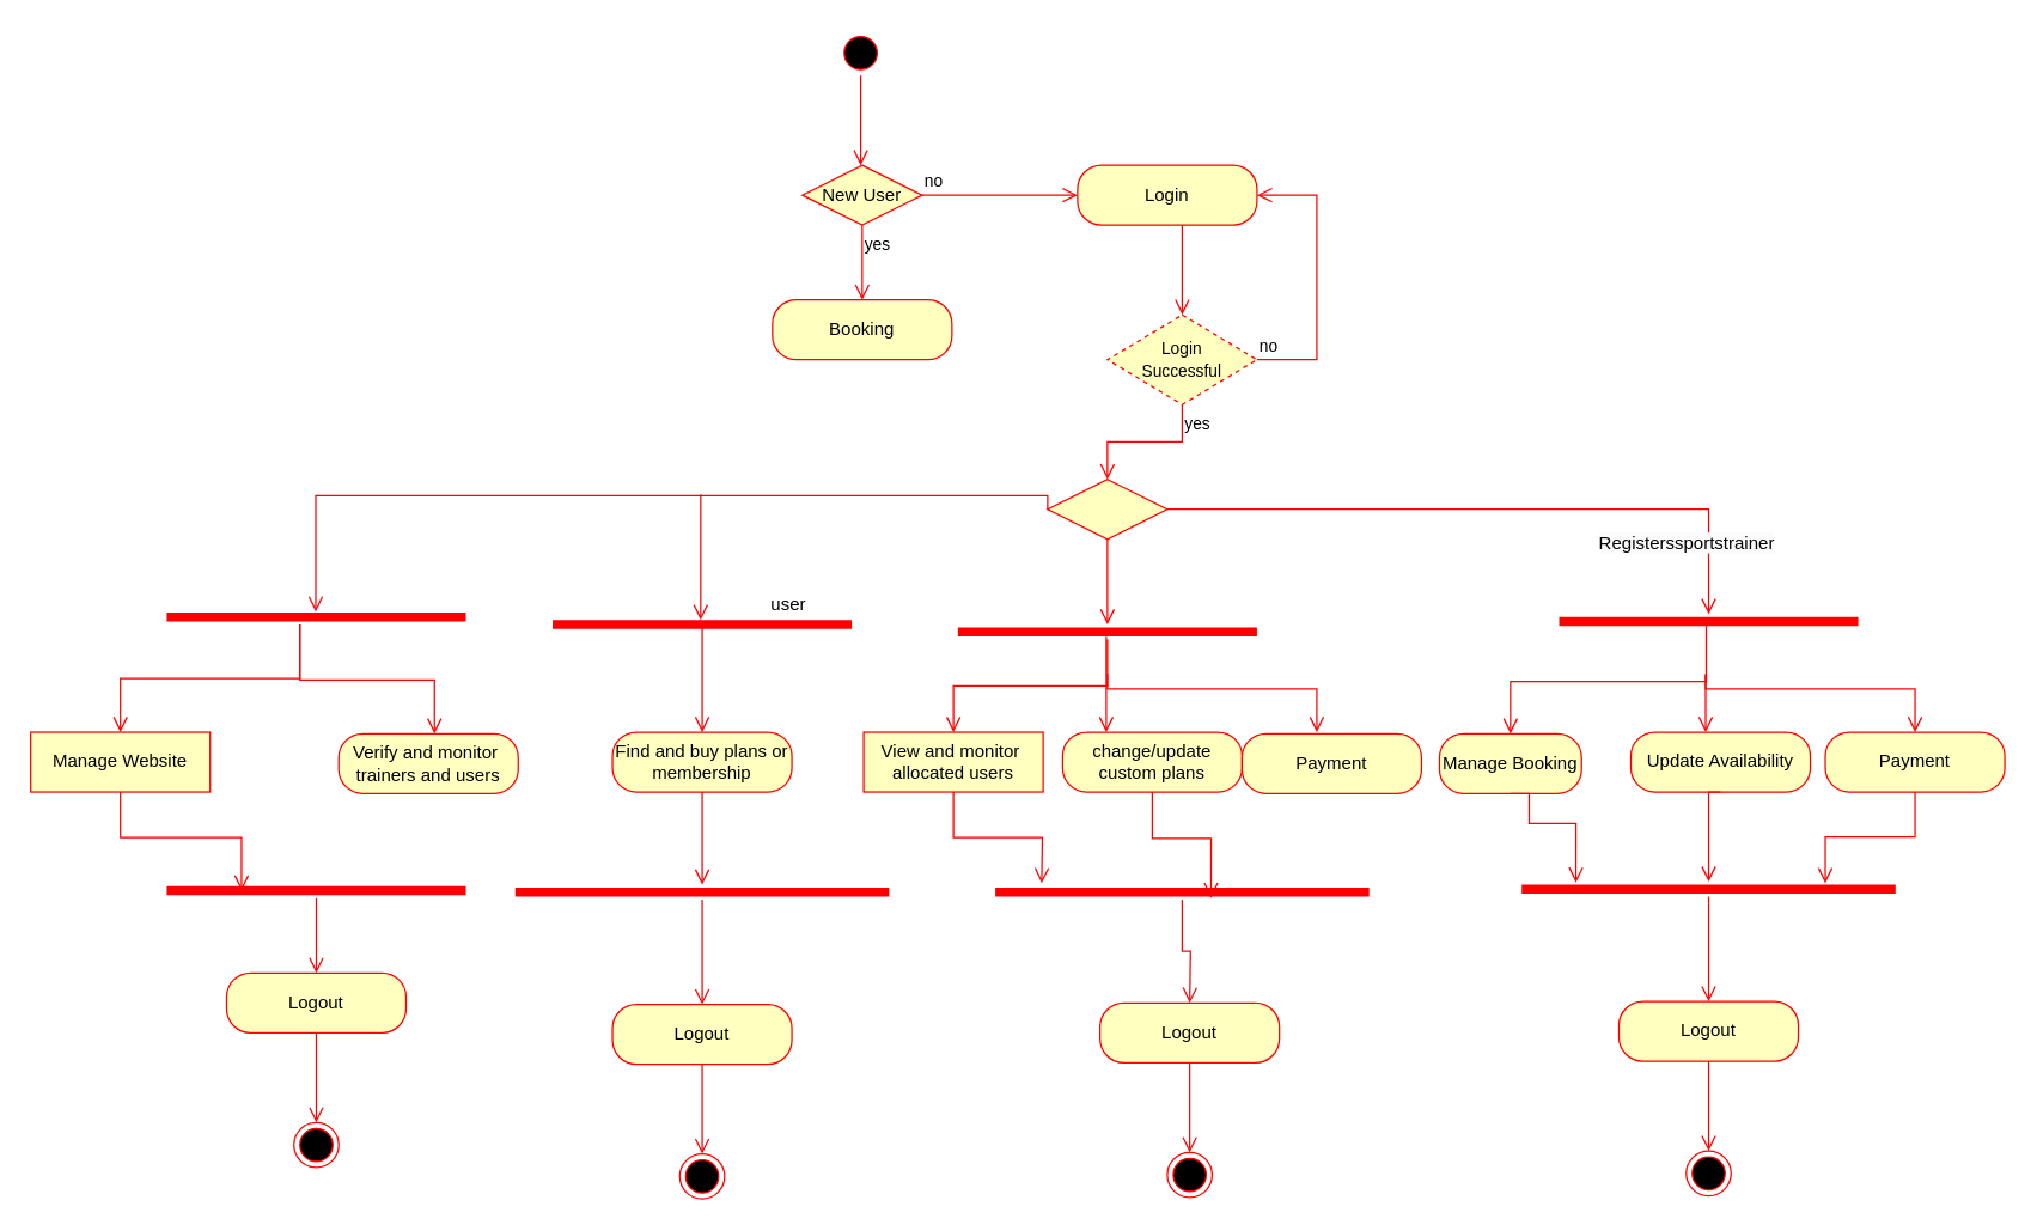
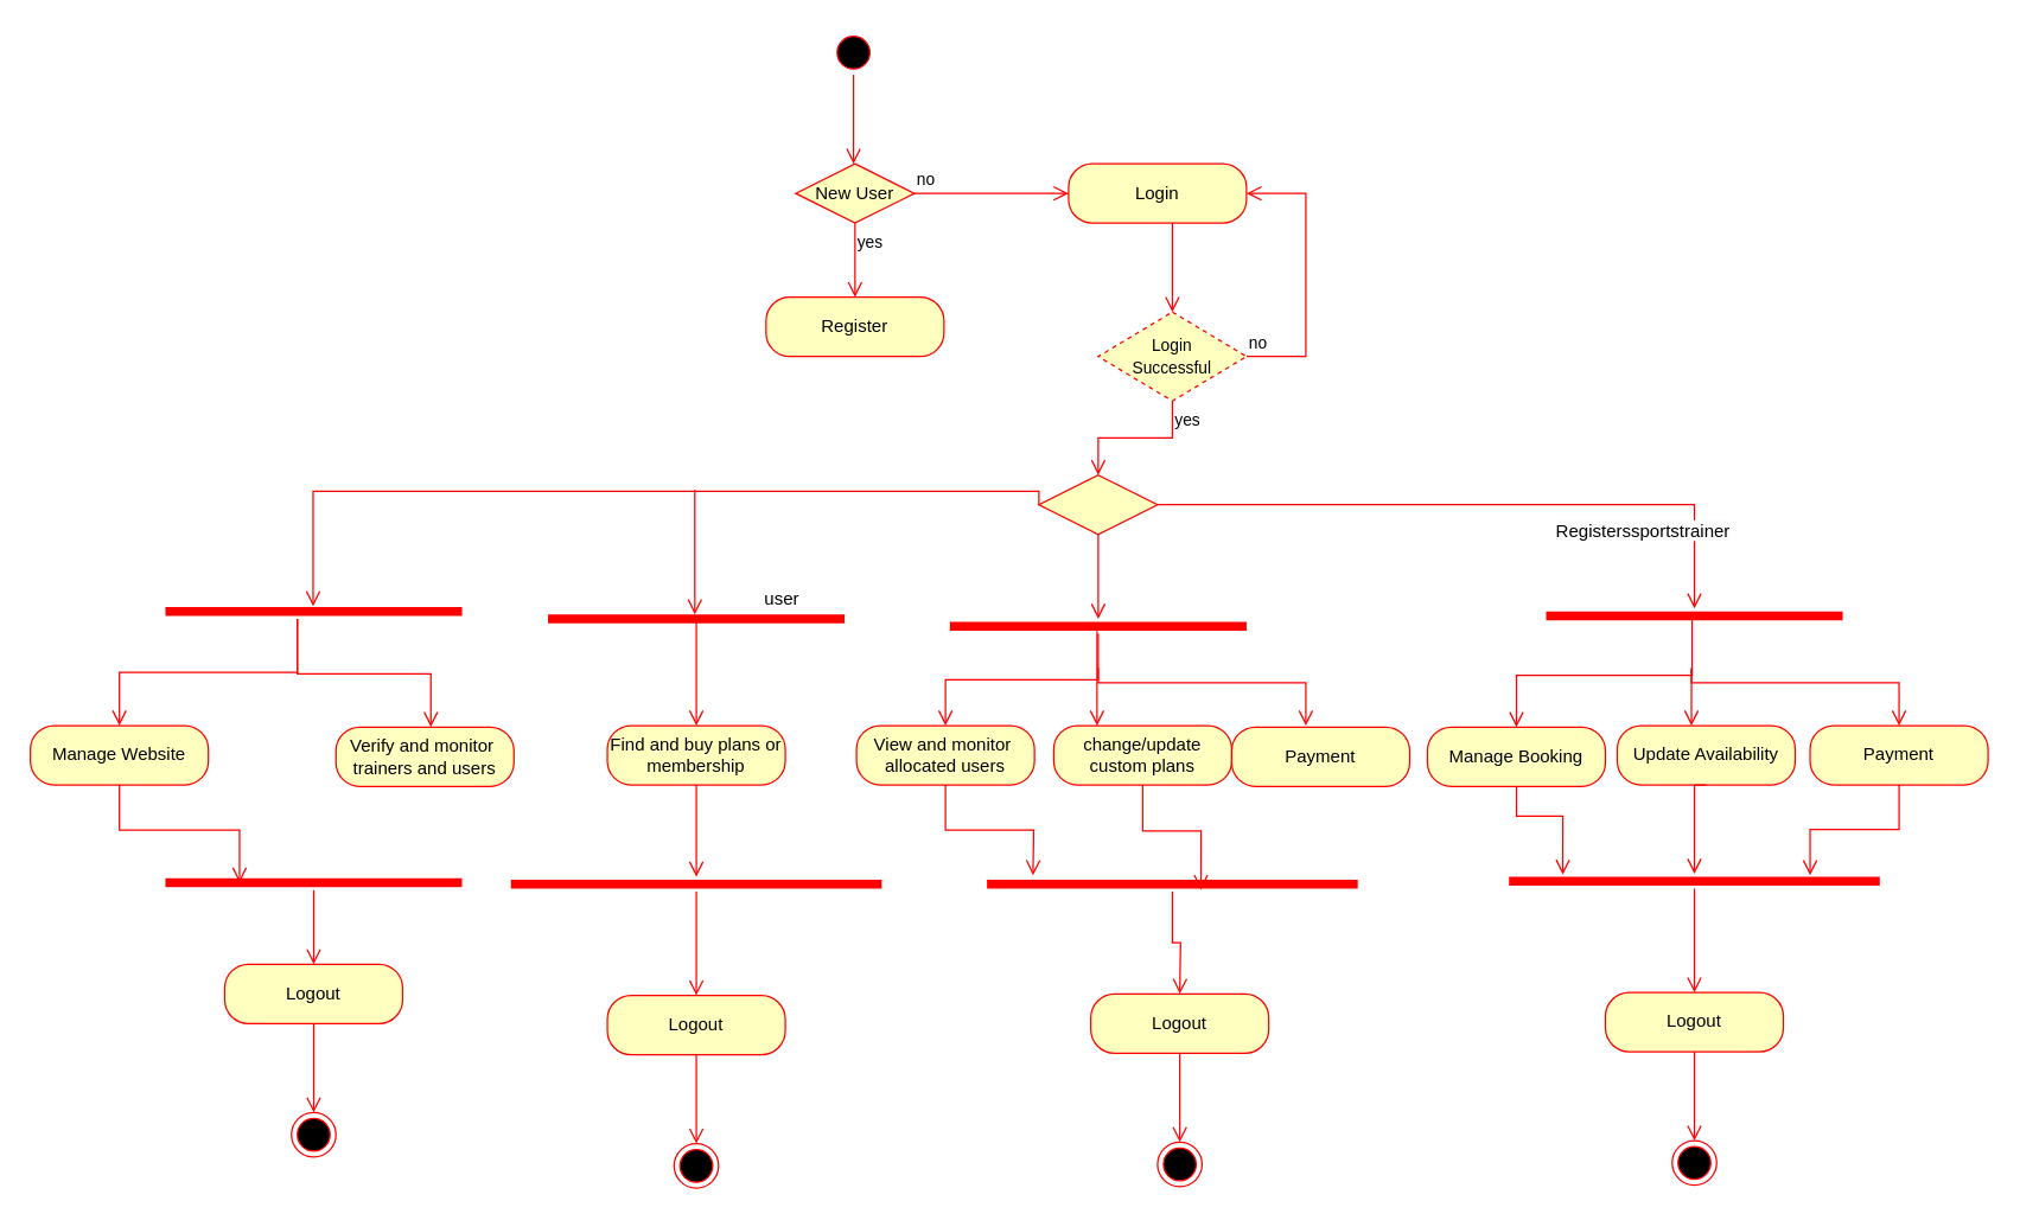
- <mxCell id="7" value="Booking" style="rounded=1;whiteSpace=wrap;html=1;arcSize=40;fontColor=#000000;fillColor=#ffffc0;strokeColor=#ff0000;" parent="1" vertex="1"><mxGeometry x="516" y="200" width="120" height="40" as="geometry" /></mxCell>
+ <mxCell id="7" value="Register" style="rounded=1;whiteSpace=wrap;html=1;arcSize=40;fontColor=#000000;fillColor=#ffffc0;strokeColor=#ff0000;" parent="1" vertex="1"><mxGeometry x="516" y="200" width="120" height="40" as="geometry" /></mxCell>
- <mxCell id="63" value="&lt;span style=&quot;color: rgb(0, 0, 0); font-family: Helvetica; font-size: 12px; font-style: normal; font-variant-ligatures: normal; font-variant-caps: normal; font-weight: 400; letter-spacing: normal; orphans: 2; text-align: center; text-indent: 0px; text-transform: none; widows: 2; word-spacing: 0px; -webkit-text-stroke-width: 0px; background-color: rgb(251, 251, 251); text-decoration-thickness: initial; text-decoration-style: initial; text-decoration-color: initial; float: none; display: inline !important;&quot;&gt;Registerssportstrainer&lt;/span&gt;" style="text;whiteSpace=wrap;html=1;" parent="1" vertex="1"><mxGeometry x="1067" y="349" width="150" height="40" as="geometry" /></mxCell>
+ <mxCell id="63" value="&lt;span style=&quot;color: rgb(0, 0, 0); font-family: Helvetica; font-size: 12px; font-style: normal; font-variant-ligatures: normal; font-variant-caps: normal; font-weight: 400; letter-spacing: normal; orphans: 2; text-align: center; text-indent: 0px; text-transform: none; widows: 2; word-spacing: 0px; -webkit-text-stroke-width: 0px; background-color: rgb(251, 251, 251); text-decoration-thickness: initial; text-decoration-style: initial; text-decoration-color: initial; float: none; display: inline !important;&quot;&gt;Registerssportstrainer&lt;/span&gt;" style="text;whiteSpace=wrap;html=1;" parent="1" vertex="1"><mxGeometry x="1047" y="344" width="150" height="40" as="geometry" /></mxCell>
- <mxCell id="18" value="Manage Website" style="whiteSpace=wrap;html=1;arcSize=40;fontColor=#000000;fillColor=#ffffc0;strokeColor=#ff0000;rounded=0;" parent="1" vertex="1"><mxGeometry x="20" y="489" width="120" height="40" as="geometry" /></mxCell>
+ <mxCell id="18" value="Manage Website" style="rounded=1;whiteSpace=wrap;html=1;arcSize=40;fontColor=#000000;fillColor=#ffffc0;strokeColor=#ff0000;" parent="1" vertex="1"><mxGeometry x="20" y="489" width="120" height="40" as="geometry" /></mxCell>
- <mxCell id="25" value="View and monitor&amp;nbsp;&lt;br&gt;allocated users" style="whiteSpace=wrap;html=1;arcSize=40;fontColor=#000000;fillColor=#ffffc0;strokeColor=#ff0000;rounded=0;" parent="1" vertex="1"><mxGeometry x="577" y="489" width="120" height="40" as="geometry" /></mxCell>
+ <mxCell id="25" value="View and monitor&amp;nbsp;&lt;br&gt;allocated users" style="rounded=1;whiteSpace=wrap;html=1;arcSize=40;fontColor=#000000;fillColor=#ffffc0;strokeColor=#ff0000;" parent="1" vertex="1"><mxGeometry x="577" y="489" width="120" height="40" as="geometry" /></mxCell>
- <mxCell id="37" value="Manage Booking" style="rounded=1;whiteSpace=wrap;html=1;arcSize=40;fontColor=#000000;fillColor=#ffffc0;strokeColor=#ff0000;" parent="1" vertex="1"><mxGeometry x="962" y="490" width="95" height="40" as="geometry" /></mxCell>
+ <mxCell id="37" value="Manage Booking" style="rounded=1;whiteSpace=wrap;html=1;arcSize=40;fontColor=#000000;fillColor=#ffffc0;strokeColor=#ff0000;" parent="1" vertex="1"><mxGeometry x="962" y="490" width="120" height="40" as="geometry" /></mxCell>
